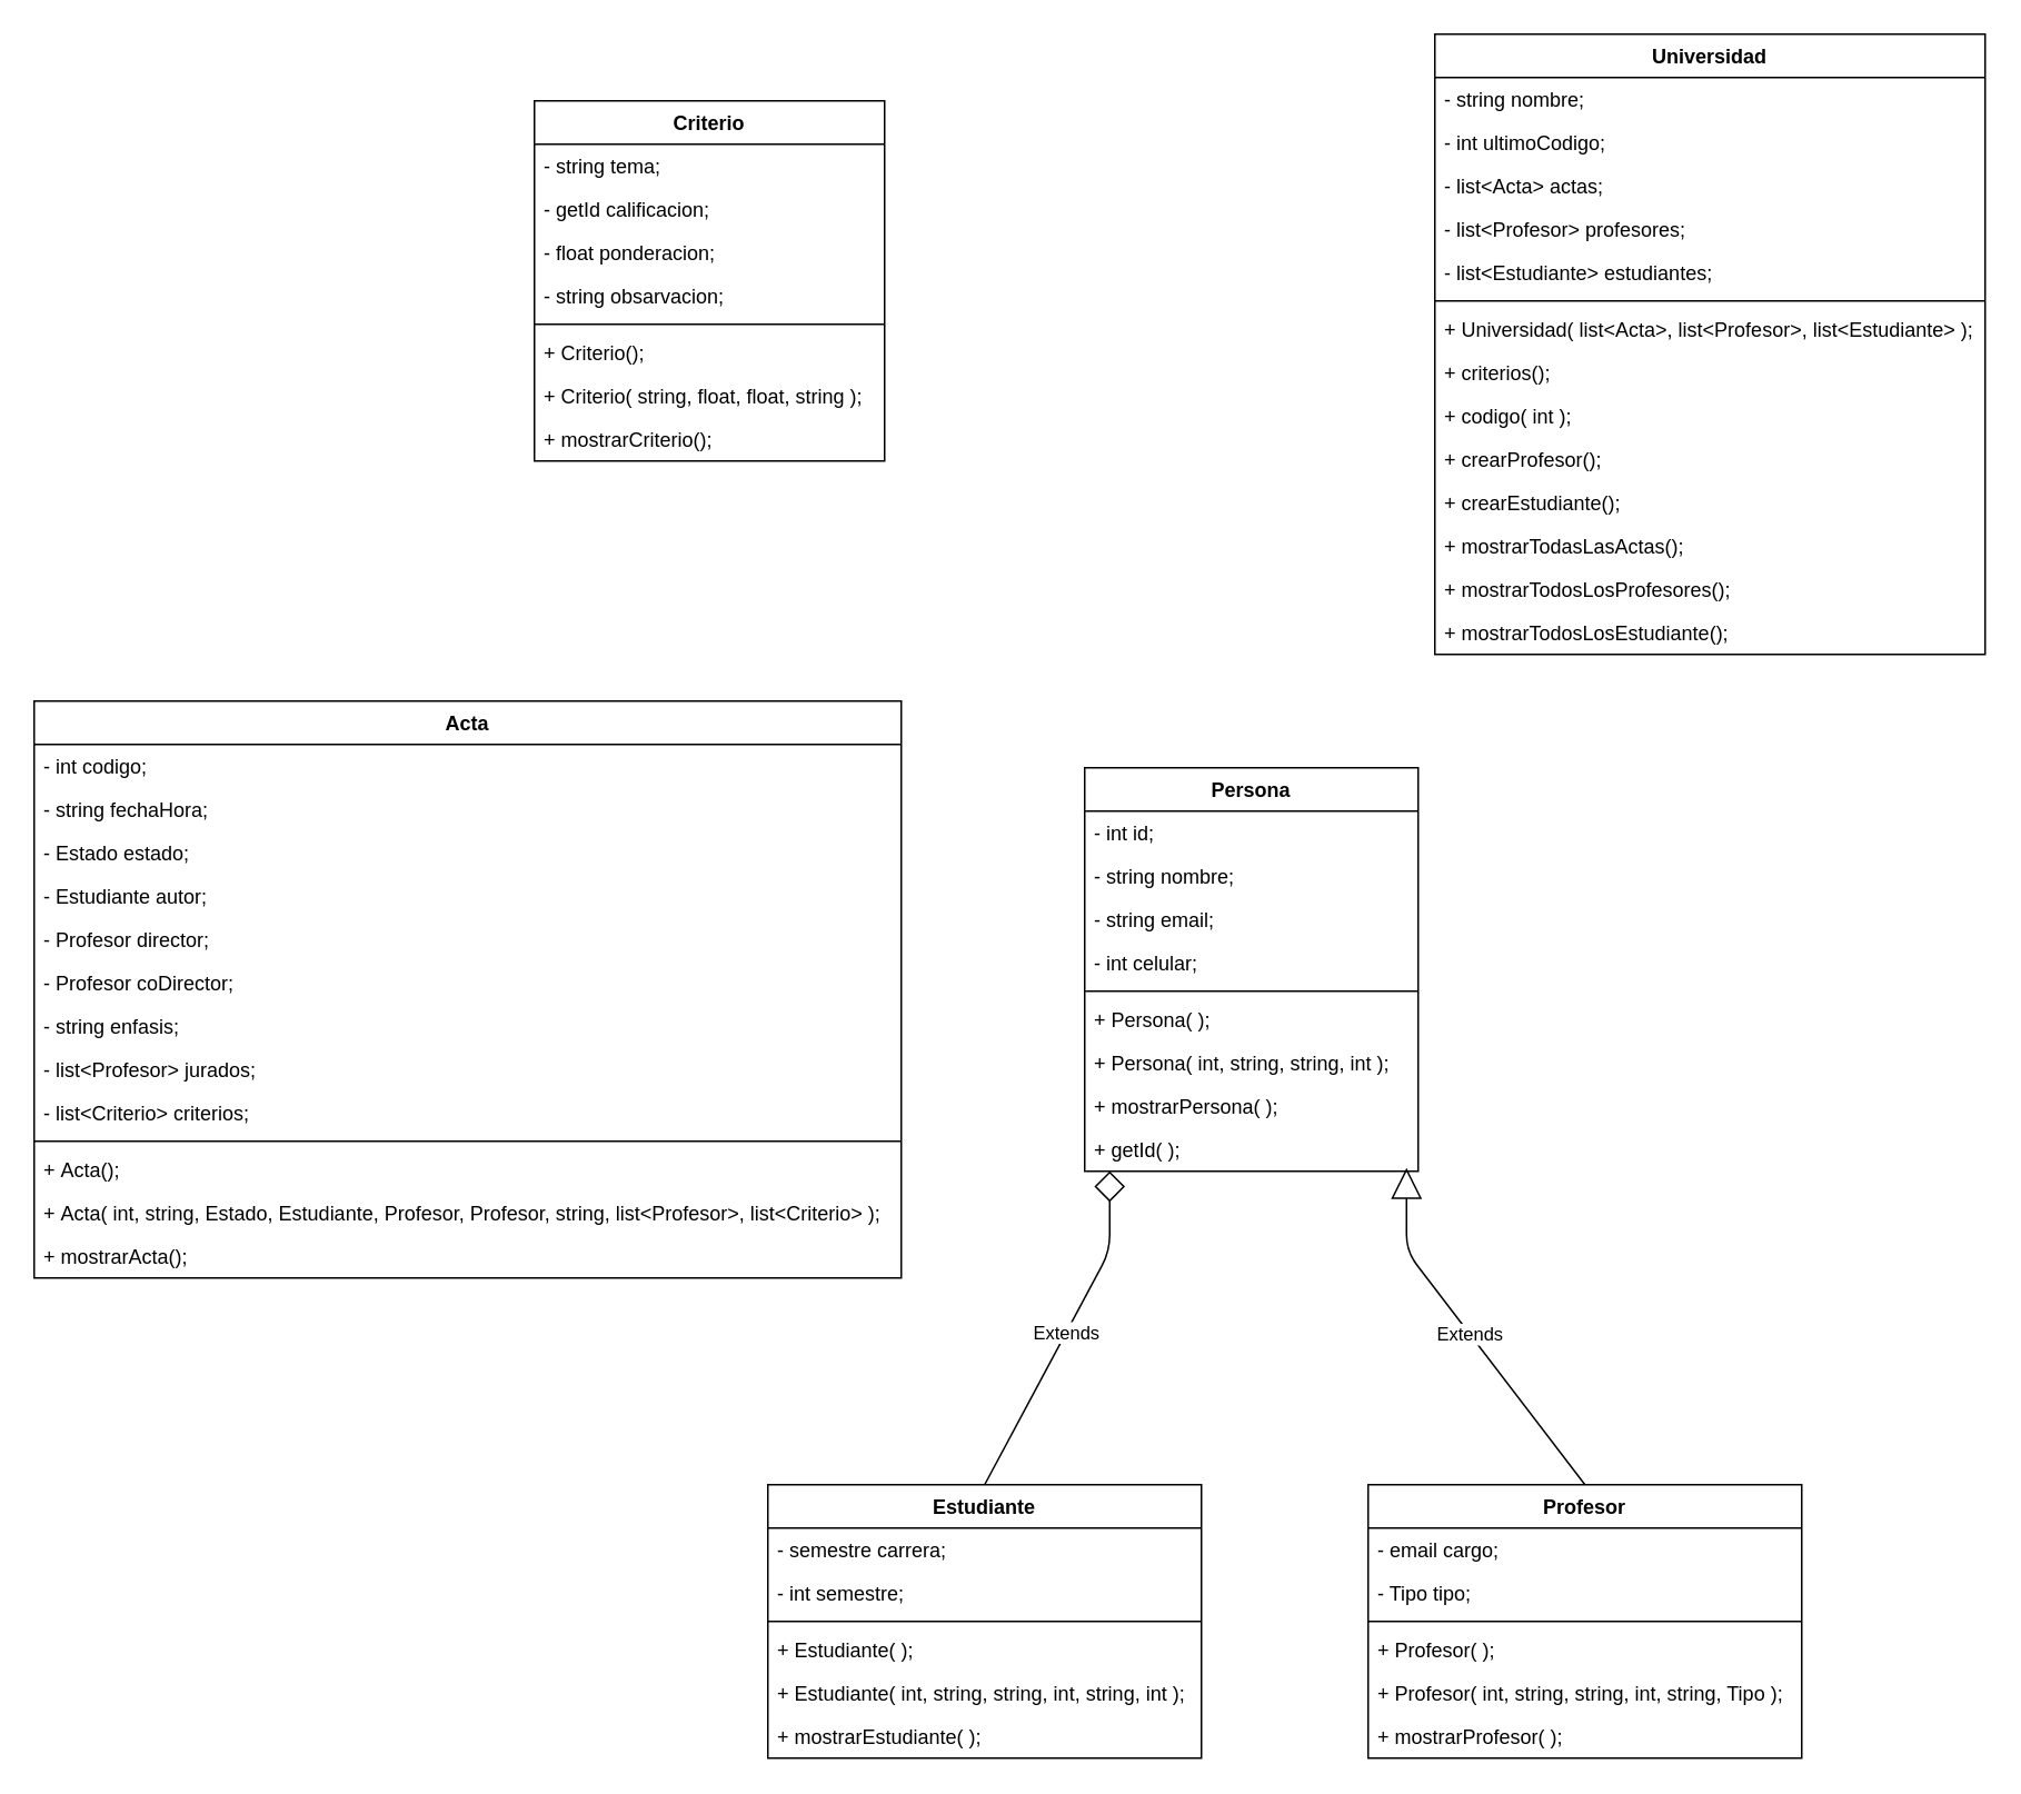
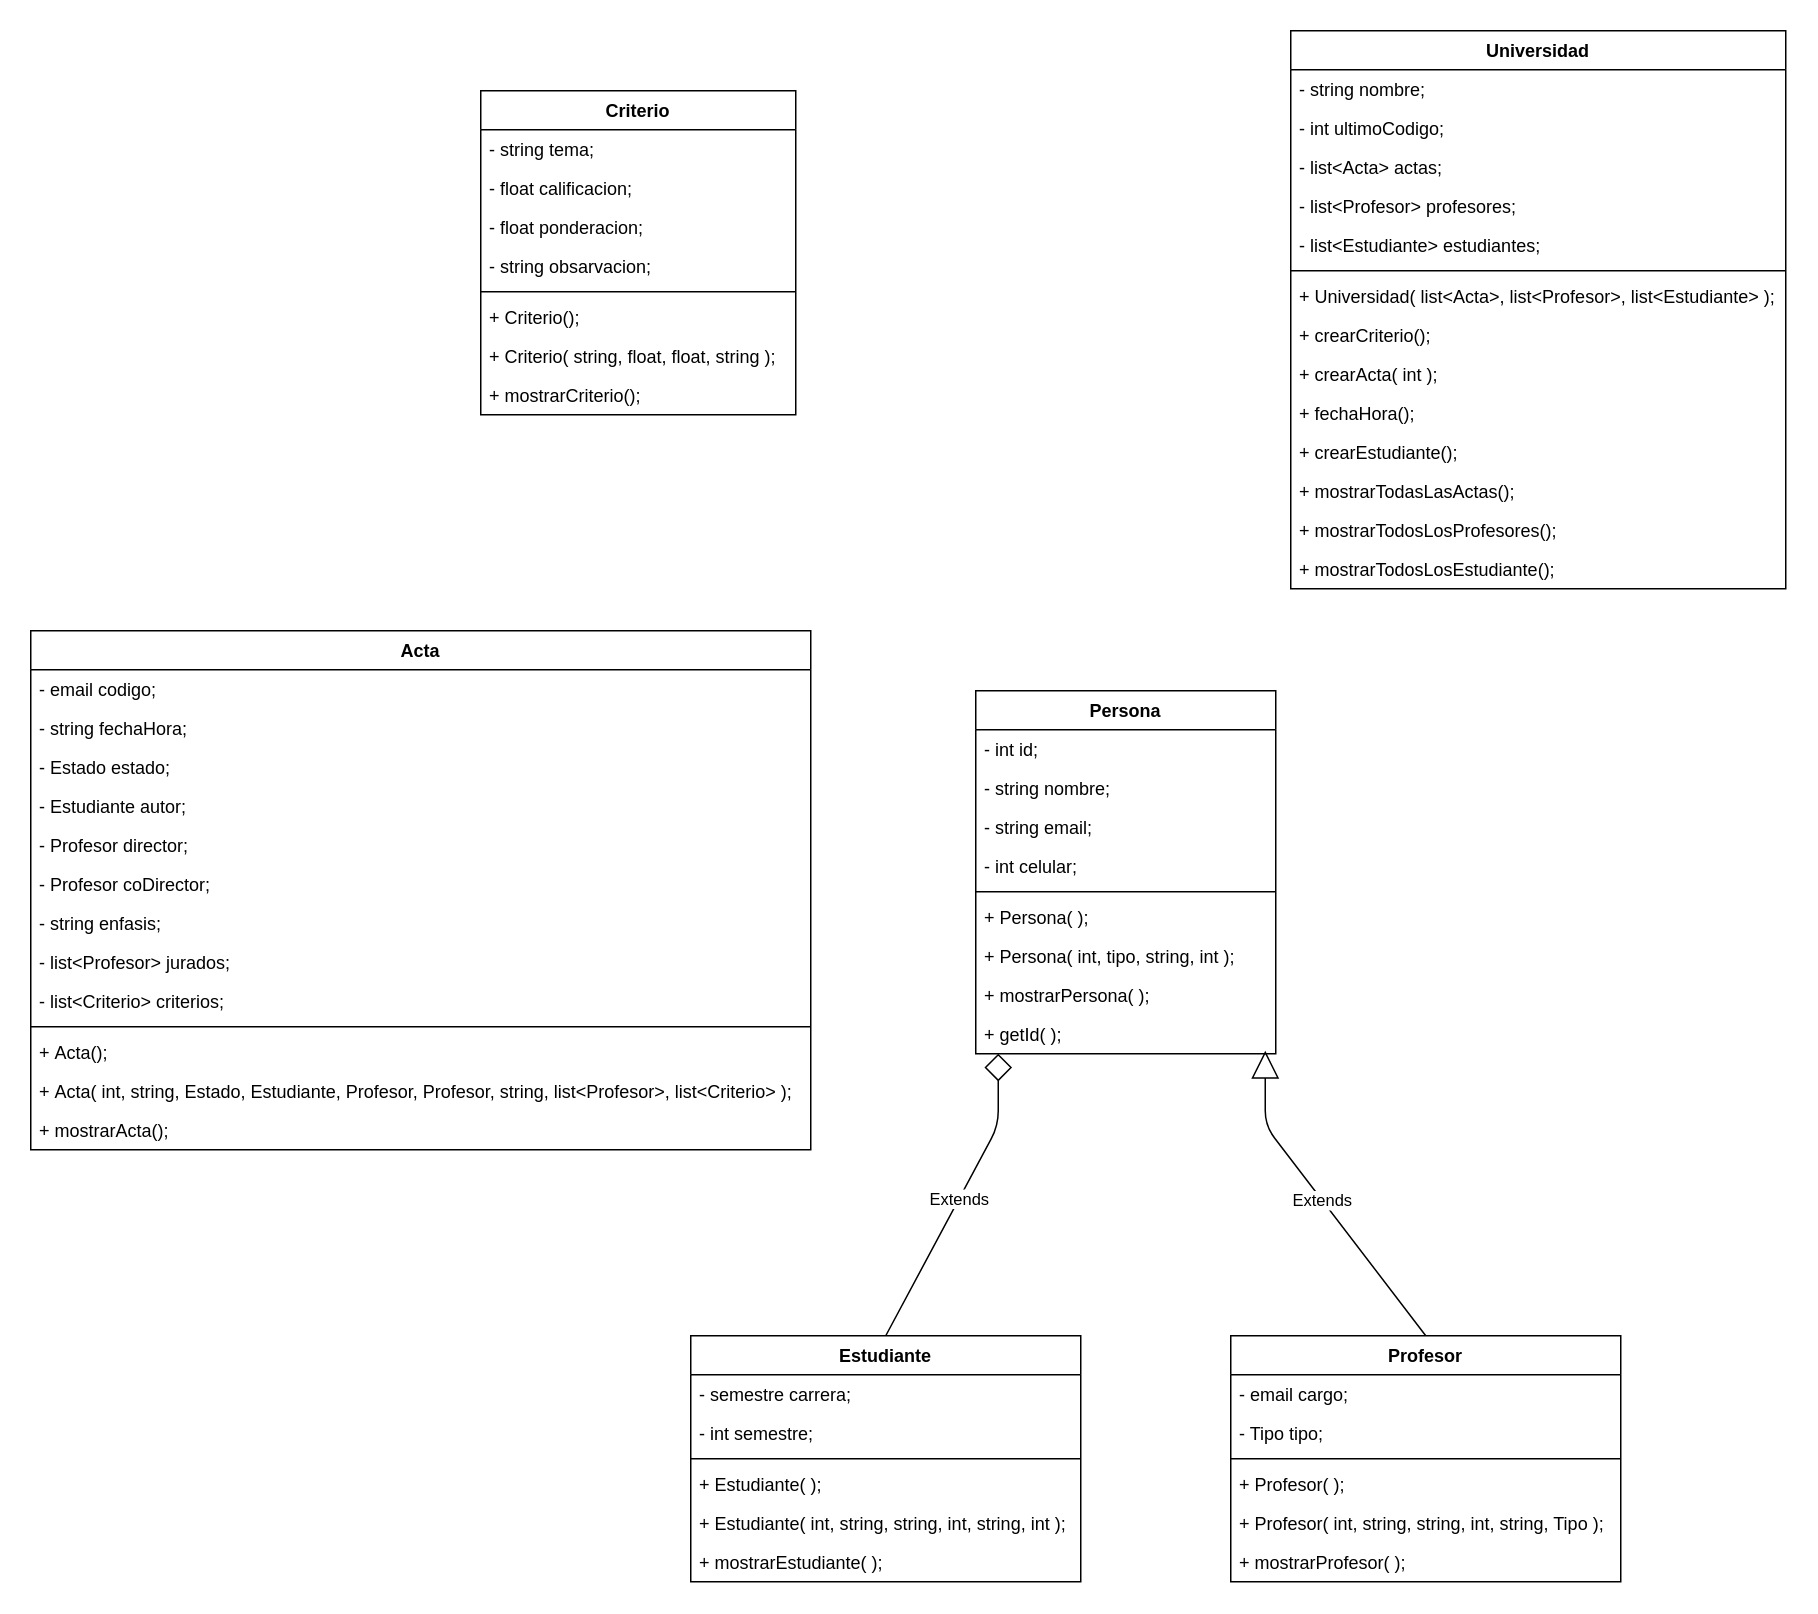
- <mxCell id="44" value="- getId calificacion;" style="text;strokeColor=none;fillColor=none;align=left;verticalAlign=top;spacingLeft=4;spacingRight=4;overflow=hidden;rotatable=0;points=[[0,0.5],[1,0.5]];portConstraint=eastwest;" vertex="1" parent="42"><mxGeometry y="52" width="210" height="26" as="geometry" /></mxCell>
+ <mxCell id="44" value="- float calificacion;" style="text;strokeColor=none;fillColor=none;align=left;verticalAlign=top;spacingLeft=4;spacingRight=4;overflow=hidden;rotatable=0;points=[[0,0.5],[1,0.5]];portConstraint=eastwest;" vertex="1" parent="42"><mxGeometry y="52" width="210" height="26" as="geometry" /></mxCell>
- <mxCell id="59" value="+ criterios();" style="text;strokeColor=none;fillColor=none;align=left;verticalAlign=top;spacingLeft=4;spacingRight=4;overflow=hidden;rotatable=0;points=[[0,0.5],[1,0.5]];portConstraint=eastwest;" vertex="1" parent="51"><mxGeometry y="190" width="330" height="26" as="geometry" /></mxCell>
+ <mxCell id="59" value="+ crearCriterio();" style="text;strokeColor=none;fillColor=none;align=left;verticalAlign=top;spacingLeft=4;spacingRight=4;overflow=hidden;rotatable=0;points=[[0,0.5],[1,0.5]];portConstraint=eastwest;" vertex="1" parent="51"><mxGeometry y="190" width="330" height="26" as="geometry" /></mxCell>
- <mxCell id="60" value="+ codigo( int );" style="text;strokeColor=none;fillColor=none;align=left;verticalAlign=top;spacingLeft=4;spacingRight=4;overflow=hidden;rotatable=0;points=[[0,0.5],[1,0.5]];portConstraint=eastwest;" vertex="1" parent="51"><mxGeometry y="216" width="330" height="26" as="geometry" /></mxCell>
+ <mxCell id="60" value="+ crearActa( int );" style="text;strokeColor=none;fillColor=none;align=left;verticalAlign=top;spacingLeft=4;spacingRight=4;overflow=hidden;rotatable=0;points=[[0,0.5],[1,0.5]];portConstraint=eastwest;" vertex="1" parent="51"><mxGeometry y="216" width="330" height="26" as="geometry" /></mxCell>
- <mxCell id="61" value="+ crearProfesor();" style="text;strokeColor=none;fillColor=none;align=left;verticalAlign=top;spacingLeft=4;spacingRight=4;overflow=hidden;rotatable=0;points=[[0,0.5],[1,0.5]];portConstraint=eastwest;" vertex="1" parent="51"><mxGeometry y="242" width="330" height="26" as="geometry" /></mxCell>
+ <mxCell id="61" value="+ fechaHora();" style="text;strokeColor=none;fillColor=none;align=left;verticalAlign=top;spacingLeft=4;spacingRight=4;overflow=hidden;rotatable=0;points=[[0,0.5],[1,0.5]];portConstraint=eastwest;" vertex="1" parent="51"><mxGeometry y="242" width="330" height="26" as="geometry" /></mxCell>
- <mxCell id="29" value="- int codigo;" style="text;strokeColor=none;fillColor=none;align=left;verticalAlign=top;spacingLeft=4;spacingRight=4;overflow=hidden;rotatable=0;points=[[0,0.5],[1,0.5]];portConstraint=eastwest;" vertex="1" parent="28"><mxGeometry y="26" width="520" height="26" as="geometry" /></mxCell>
+ <mxCell id="29" value="- email codigo;" style="text;strokeColor=none;fillColor=none;align=left;verticalAlign=top;spacingLeft=4;spacingRight=4;overflow=hidden;rotatable=0;points=[[0,0.5],[1,0.5]];portConstraint=eastwest;" vertex="1" parent="28"><mxGeometry y="26" width="520" height="26" as="geometry" /></mxCell>
- <mxCell id="9" value="+ Persona( int, string, string, int );" style="text;strokeColor=none;fillColor=none;align=left;verticalAlign=top;spacingLeft=4;spacingRight=4;overflow=hidden;rotatable=0;points=[[0,0.5],[1,0.5]];portConstraint=eastwest;" vertex="1" parent="2"><mxGeometry y="164" width="200" height="26" as="geometry" /></mxCell>
+ <mxCell id="9" value="+ Persona( int, tipo, string, int );" style="text;strokeColor=none;fillColor=none;align=left;verticalAlign=top;spacingLeft=4;spacingRight=4;overflow=hidden;rotatable=0;points=[[0,0.5],[1,0.5]];portConstraint=eastwest;" vertex="1" parent="2"><mxGeometry y="164" width="200" height="26" as="geometry" /></mxCell>
